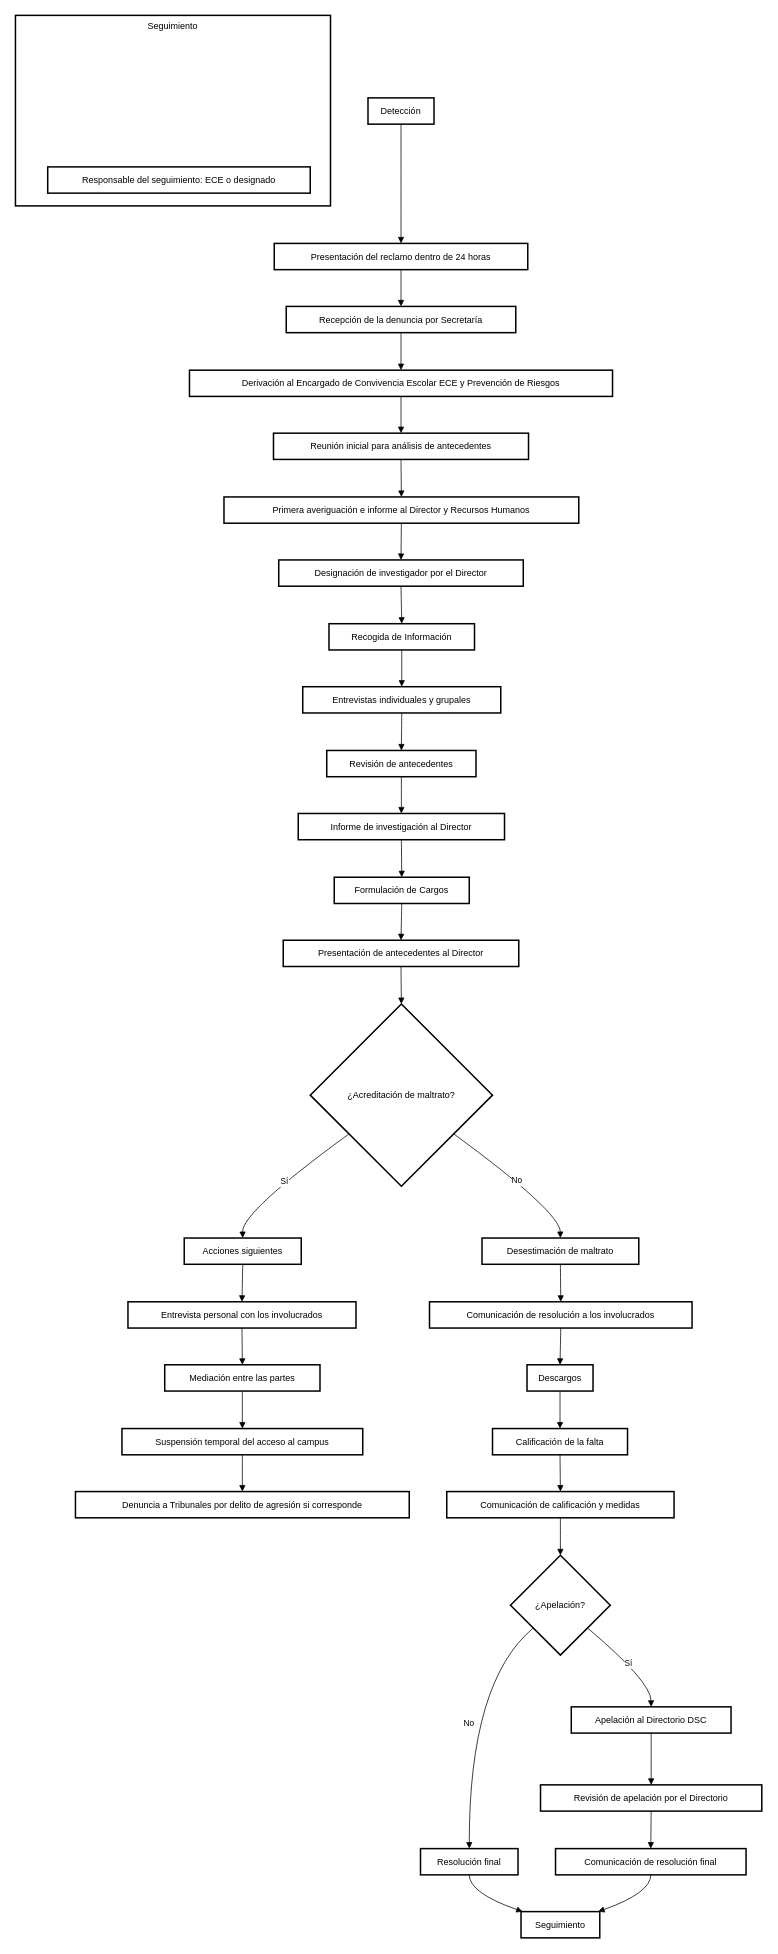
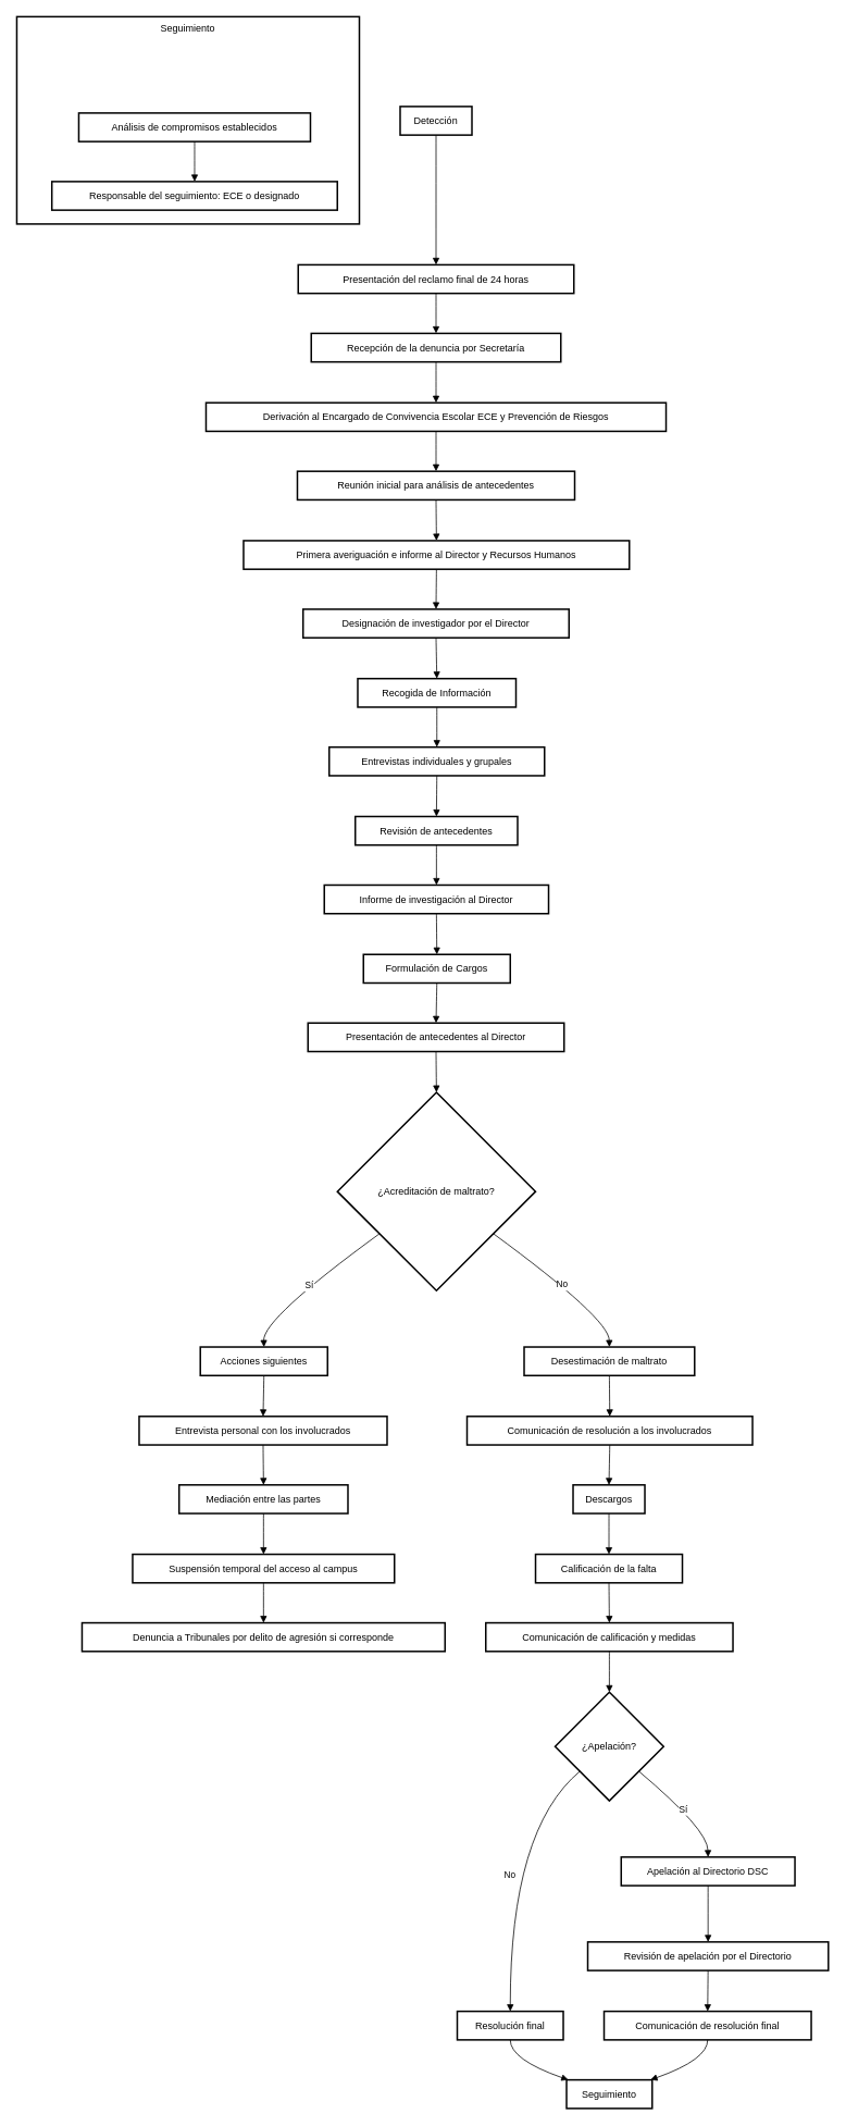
+ <mxCell id="3" value="Análisis de compromisos establecidos" style="whiteSpace=wrap;strokeWidth=2;" vertex="1" parent="2"><mxGeometry x="76" y="118" width="284" height="35" as="geometry" /></mxCell>
+ <mxCell id="5" value="" style="curved=1;startArrow=none;endArrow=block;exitX=0.5;exitY=0.97;entryX=0.5;entryY=0;rounded=0;" edge="1" parent="2" source="3" target="4"><mxGeometry relative="1" as="geometry"><Array as="points" /></mxGeometry></mxCell>
- <mxCell id="7" value="Presentación del reclamo dentro de 24 horas" style="whiteSpace=wrap;strokeWidth=2;" vertex="1" parent="1"><mxGeometry x="365" y="324" width="338" height="35" as="geometry" /></mxCell>
+ <mxCell id="7" value="Presentación del reclamo final de 24 horas" style="whiteSpace=wrap;strokeWidth=2;" vertex="1" parent="1"><mxGeometry x="365" y="324" width="338" height="35" as="geometry" /></mxCell>
